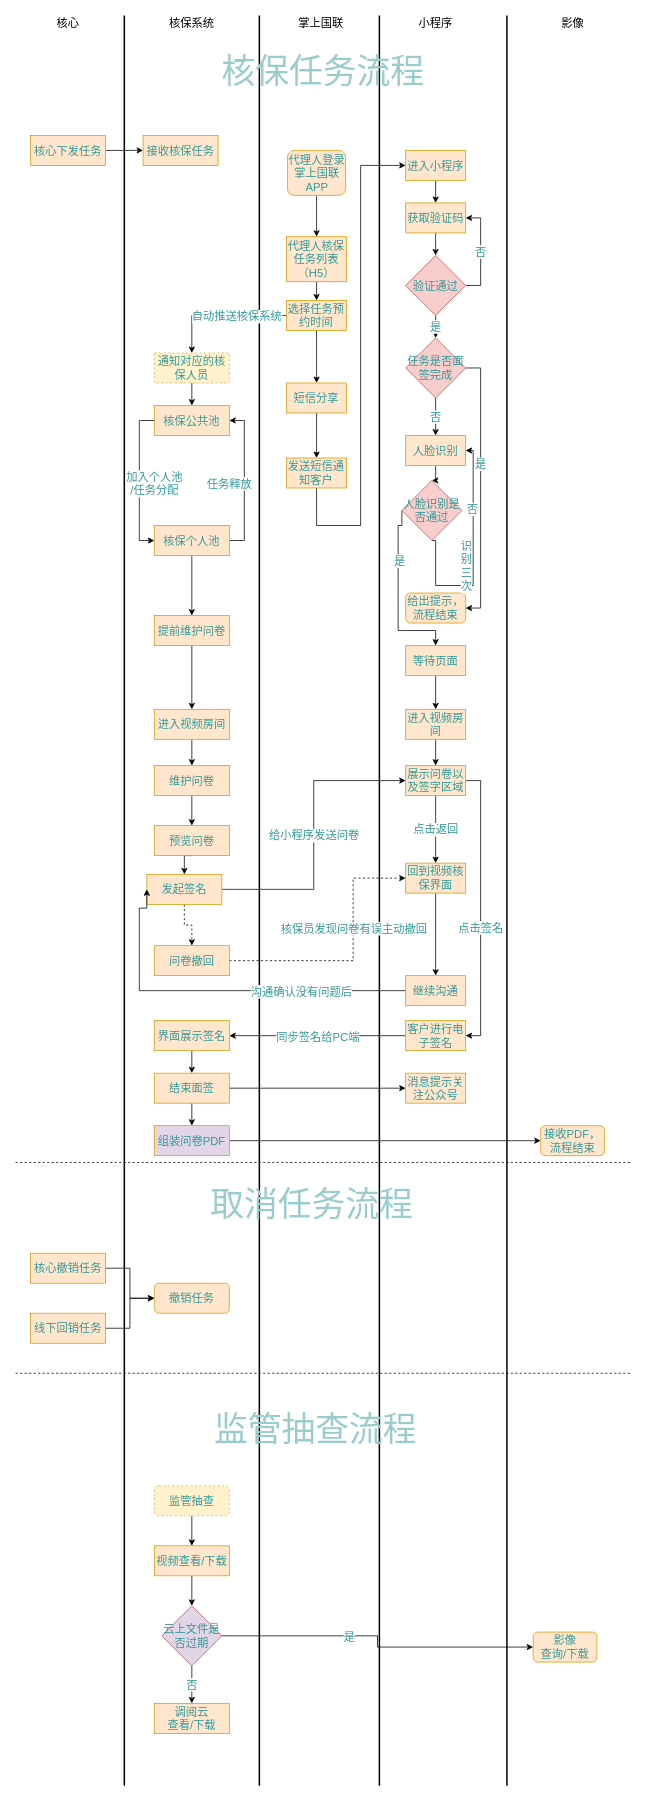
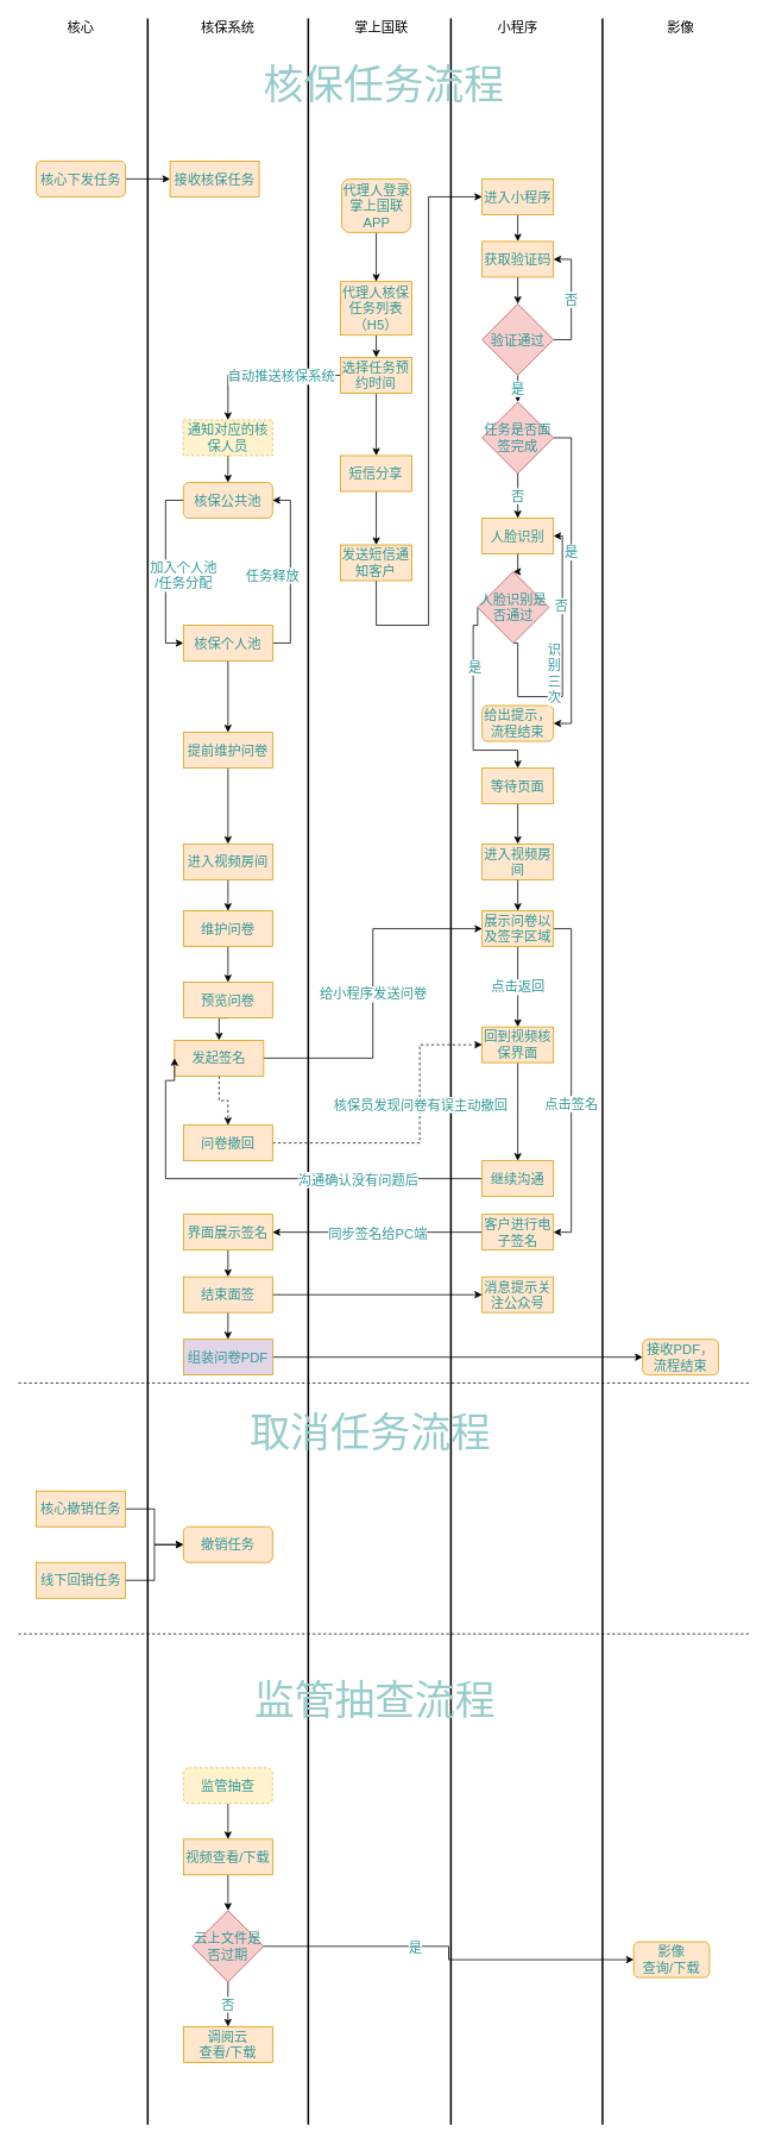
- <mxCell id="12" value="核心下发任务" style="rounded=0;whiteSpace=wrap;html=1;fontSize=15;fillColor=#ffe6cc;strokeColor=#d79b00;labelBackgroundColor=none;fontColor=#339999;" parent="1" vertex="1"><mxGeometry x="40" y="180" width="100" height="40" as="geometry" /></mxCell>
+ <mxCell id="12" value="核心下发任务" style="whiteSpace=wrap;html=1;fontSize=15;fillColor=#ffe6cc;strokeColor=#d79b00;labelBackgroundColor=none;fontColor=#339999;rounded=1;" parent="1" vertex="1"><mxGeometry x="40" y="180" width="100" height="40" as="geometry" /></mxCell>
- <mxCell id="16" value="核保公共池" style="rounded=0;whiteSpace=wrap;html=1;fontSize=15;fillColor=#ffe6cc;strokeColor=#d79b00;fontColor=#339999;" parent="1" vertex="1"><mxGeometry x="205" y="540" width="100" height="40" as="geometry" /></mxCell>
+ <mxCell id="16" value="核保公共池" style="whiteSpace=wrap;html=1;fontSize=15;fillColor=#ffe6cc;strokeColor=#d79b00;fontColor=#339999;rounded=1;" parent="1" vertex="1"><mxGeometry x="205" y="540" width="100" height="40" as="geometry" /></mxCell>
- <mxCell id="95" value="云上文件是否过期" style="rhombus;whiteSpace=wrap;html=1;fontSize=15;fillColor=#e1d5e7;strokeColor=#b85450;fontColor=#339999;" parent="1" vertex="1"><mxGeometry x="215" y="2140" width="80" height="80" as="geometry" /></mxCell>
+ <mxCell id="95" value="云上文件是否过期" style="rhombus;whiteSpace=wrap;html=1;fontSize=15;fillColor=#f8cecc;strokeColor=#b85450;fontColor=#339999;" parent="1" vertex="1"><mxGeometry x="215" y="2140" width="80" height="80" as="geometry" /></mxCell>
